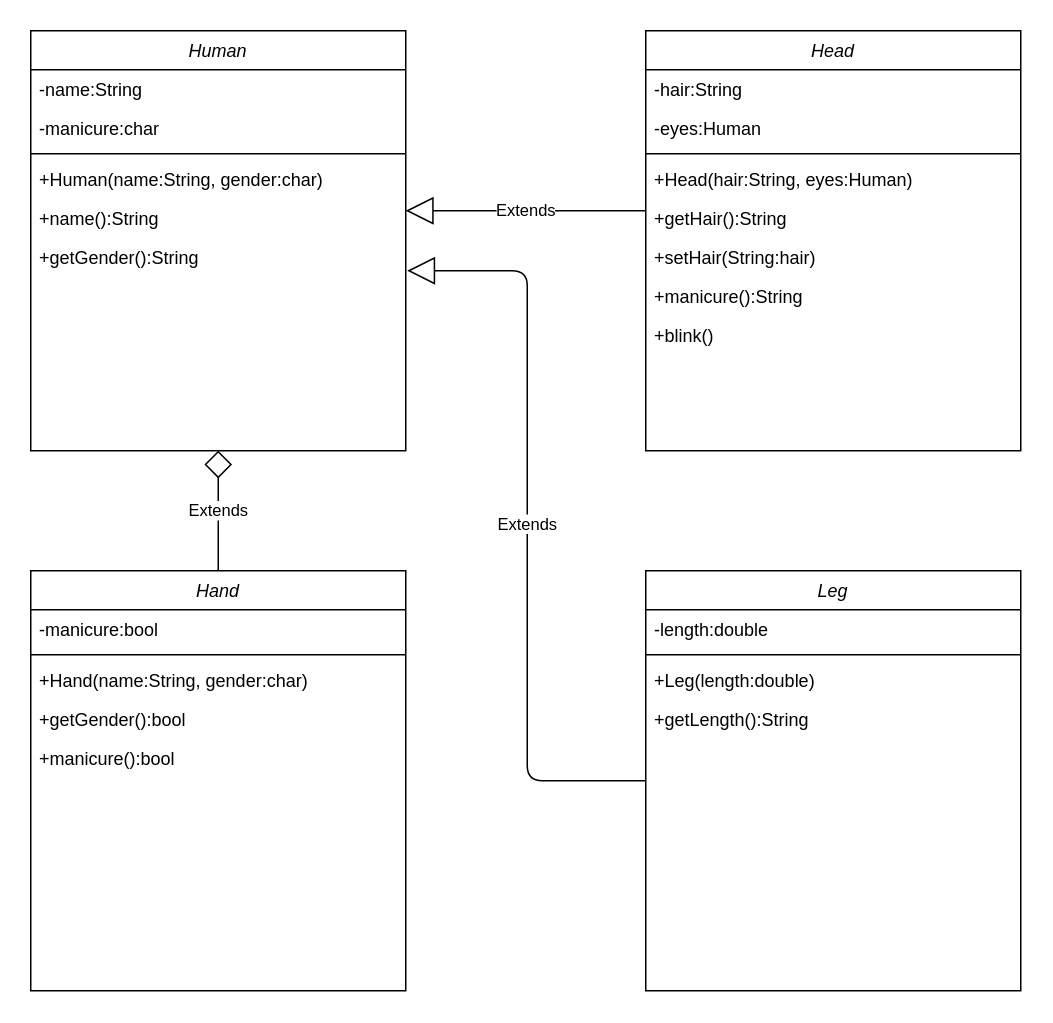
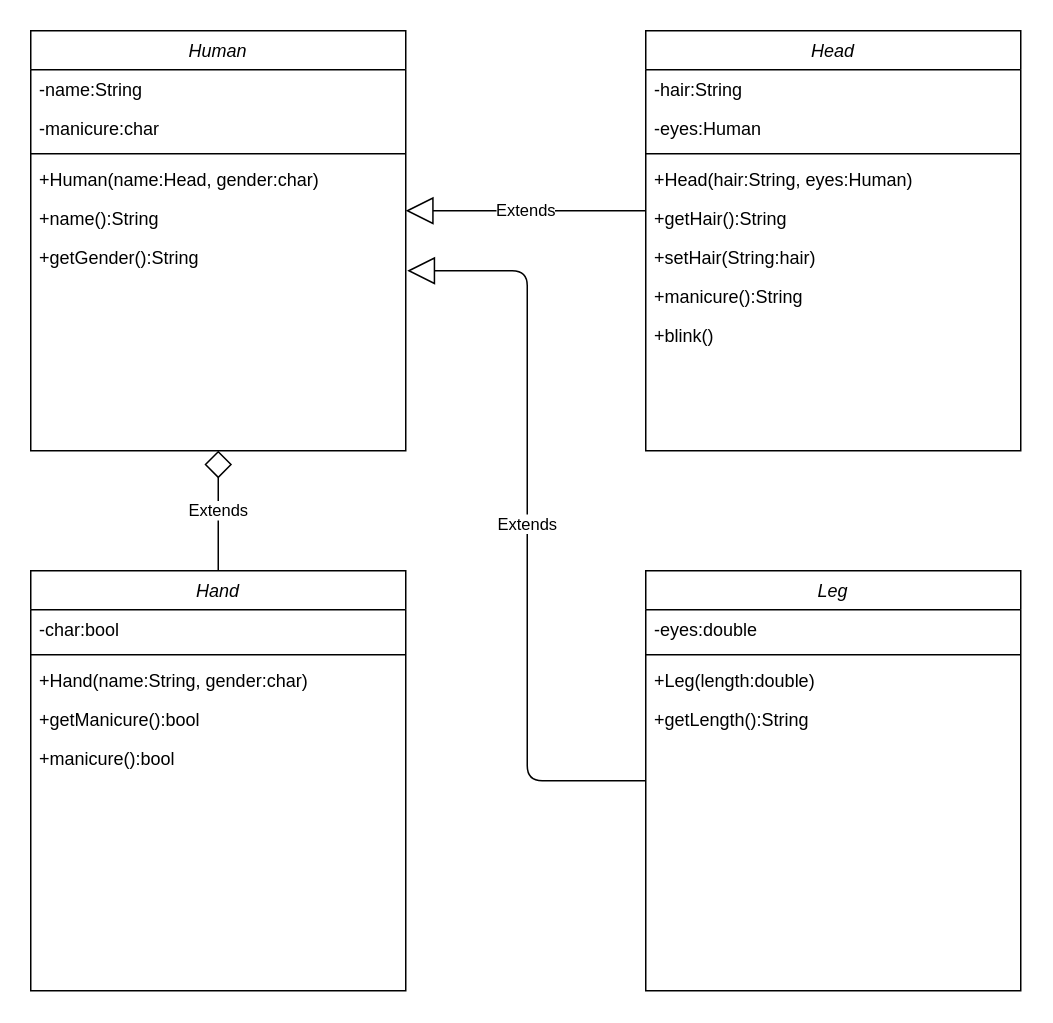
- <mxCell id="6" value="+Human(name:String, gender:char)" style="text;align=left;verticalAlign=top;spacingLeft=4;spacingRight=4;overflow=hidden;rotatable=0;points=[[0,0.5],[1,0.5]];portConstraint=eastwest;" parent="2" vertex="1"><mxGeometry y="86" width="250" height="26" as="geometry" /></mxCell>
+ <mxCell id="6" value="+Human(name:Head, gender:char)" style="text;align=left;verticalAlign=top;spacingLeft=4;spacingRight=4;overflow=hidden;rotatable=0;points=[[0,0.5],[1,0.5]];portConstraint=eastwest;" parent="2" vertex="1"><mxGeometry y="86" width="250" height="26" as="geometry" /></mxCell>
- <mxCell id="19" value="-manicure:bool&#10;" style="text;align=left;verticalAlign=top;spacingLeft=4;spacingRight=4;overflow=hidden;rotatable=0;points=[[0,0.5],[1,0.5]];portConstraint=eastwest;" parent="18" vertex="1"><mxGeometry y="26" width="250" height="26" as="geometry" /></mxCell>
+ <mxCell id="19" value="-char:bool&#10;" style="text;align=left;verticalAlign=top;spacingLeft=4;spacingRight=4;overflow=hidden;rotatable=0;points=[[0,0.5],[1,0.5]];portConstraint=eastwest;" parent="18" vertex="1"><mxGeometry y="26" width="250" height="26" as="geometry" /></mxCell>
- <mxCell id="25" value="-length:double&#10;" style="text;align=left;verticalAlign=top;spacingLeft=4;spacingRight=4;overflow=hidden;rotatable=0;points=[[0,0.5],[1,0.5]];portConstraint=eastwest;" parent="24" vertex="1"><mxGeometry y="26" width="250" height="26" as="geometry" /></mxCell>
+ <mxCell id="25" value="-eyes:double&#10;" style="text;align=left;verticalAlign=top;spacingLeft=4;spacingRight=4;overflow=hidden;rotatable=0;points=[[0,0.5],[1,0.5]];portConstraint=eastwest;" parent="24" vertex="1"><mxGeometry y="26" width="250" height="26" as="geometry" /></mxCell>
- <mxCell id="22" value="+getGender():bool" style="text;align=left;verticalAlign=top;spacingLeft=4;spacingRight=4;overflow=hidden;rotatable=0;points=[[0,0.5],[1,0.5]];portConstraint=eastwest;" parent="18" vertex="1"><mxGeometry y="86" width="250" height="26" as="geometry" /></mxCell>
+ <mxCell id="22" value="+getManicure():bool" style="text;align=left;verticalAlign=top;spacingLeft=4;spacingRight=4;overflow=hidden;rotatable=0;points=[[0,0.5],[1,0.5]];portConstraint=eastwest;" parent="18" vertex="1"><mxGeometry y="86" width="250" height="26" as="geometry" /></mxCell>
